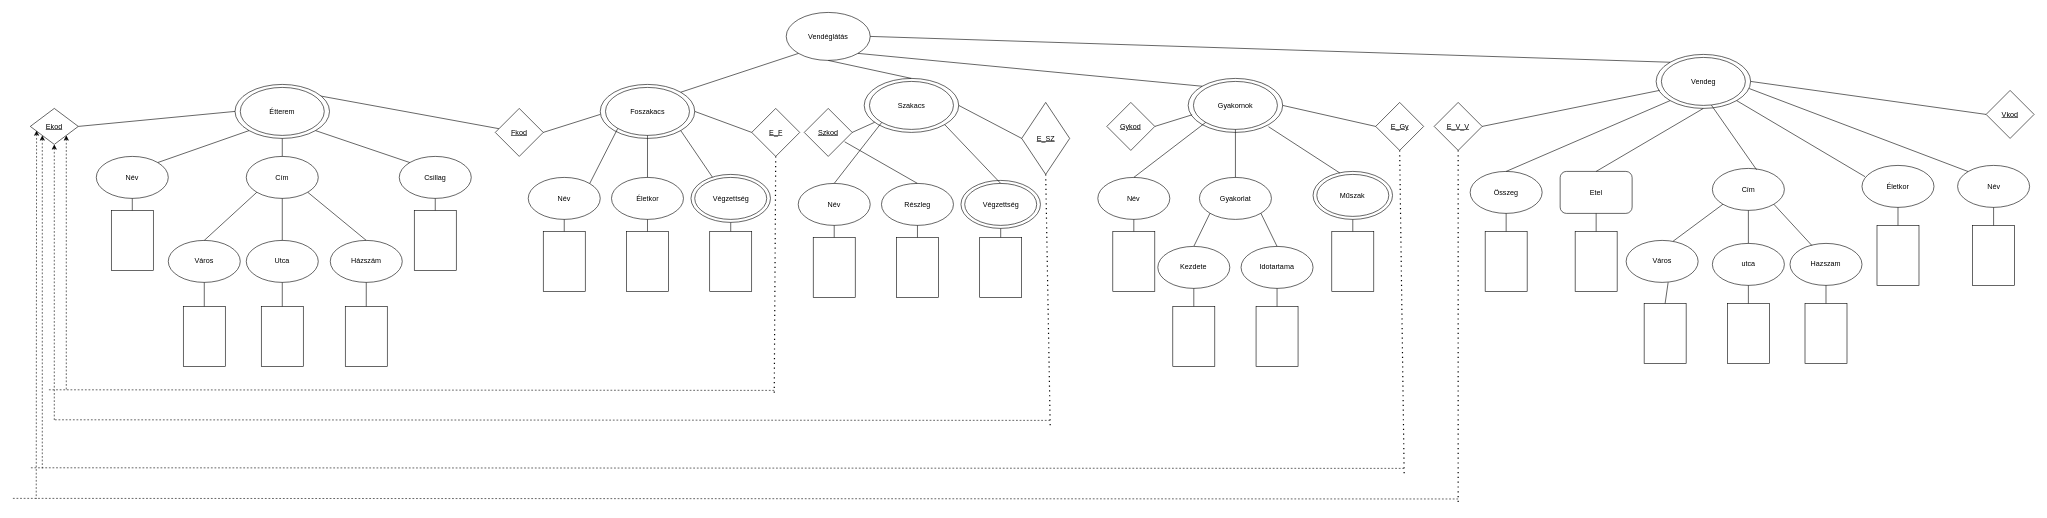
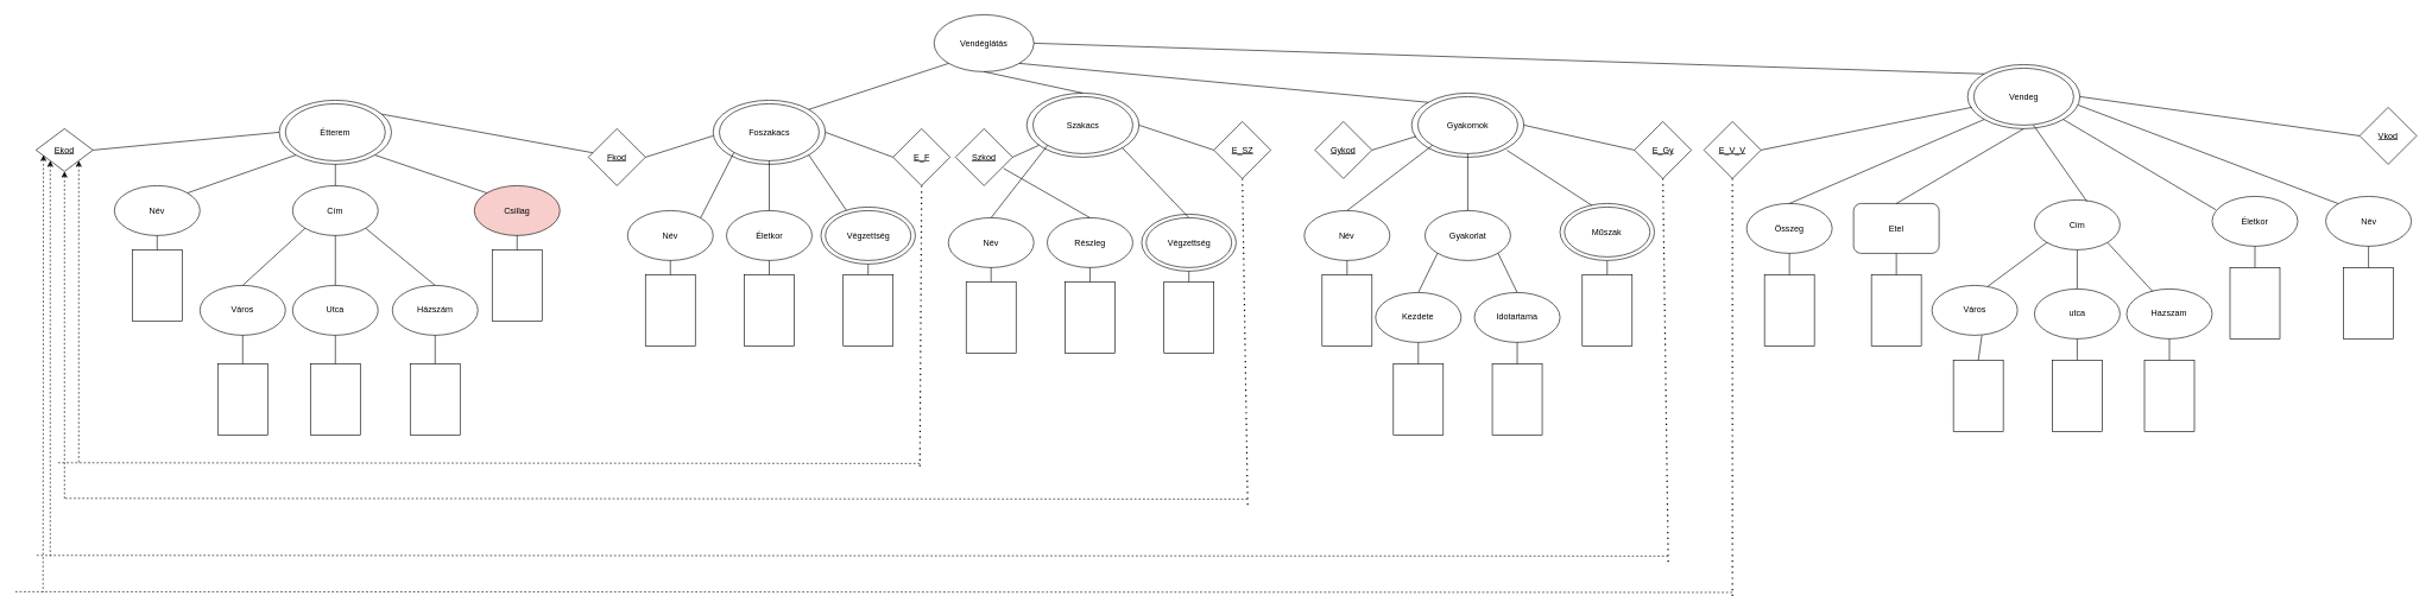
- <mxCell id="93" value="&lt;u&gt;E_SZ&lt;/u&gt;" style="rhombus;whiteSpace=wrap;html=1;" vertex="1" parent="1"><mxGeometry x="1702.5" y="170" width="80" height="120" as="geometry" /></mxCell>
+ <mxCell id="93" value="&lt;u&gt;E_SZ&lt;/u&gt;" style="rhombus;whiteSpace=wrap;html=1;" vertex="1" parent="1"><mxGeometry x="1702.5" y="170" width="80" height="80" as="geometry" /></mxCell>
- <mxCell id="29" value="Csillag" style="ellipse;whiteSpace=wrap;html=1;" vertex="1" parent="1"><mxGeometry x="665" y="260" width="120" height="70" as="geometry" /></mxCell>
+ <mxCell id="29" value="Csillag" style="ellipse;whiteSpace=wrap;html=1;fillColor=#f8cecc;" vertex="1" parent="1"><mxGeometry x="665" y="260" width="120" height="70" as="geometry" /></mxCell>
